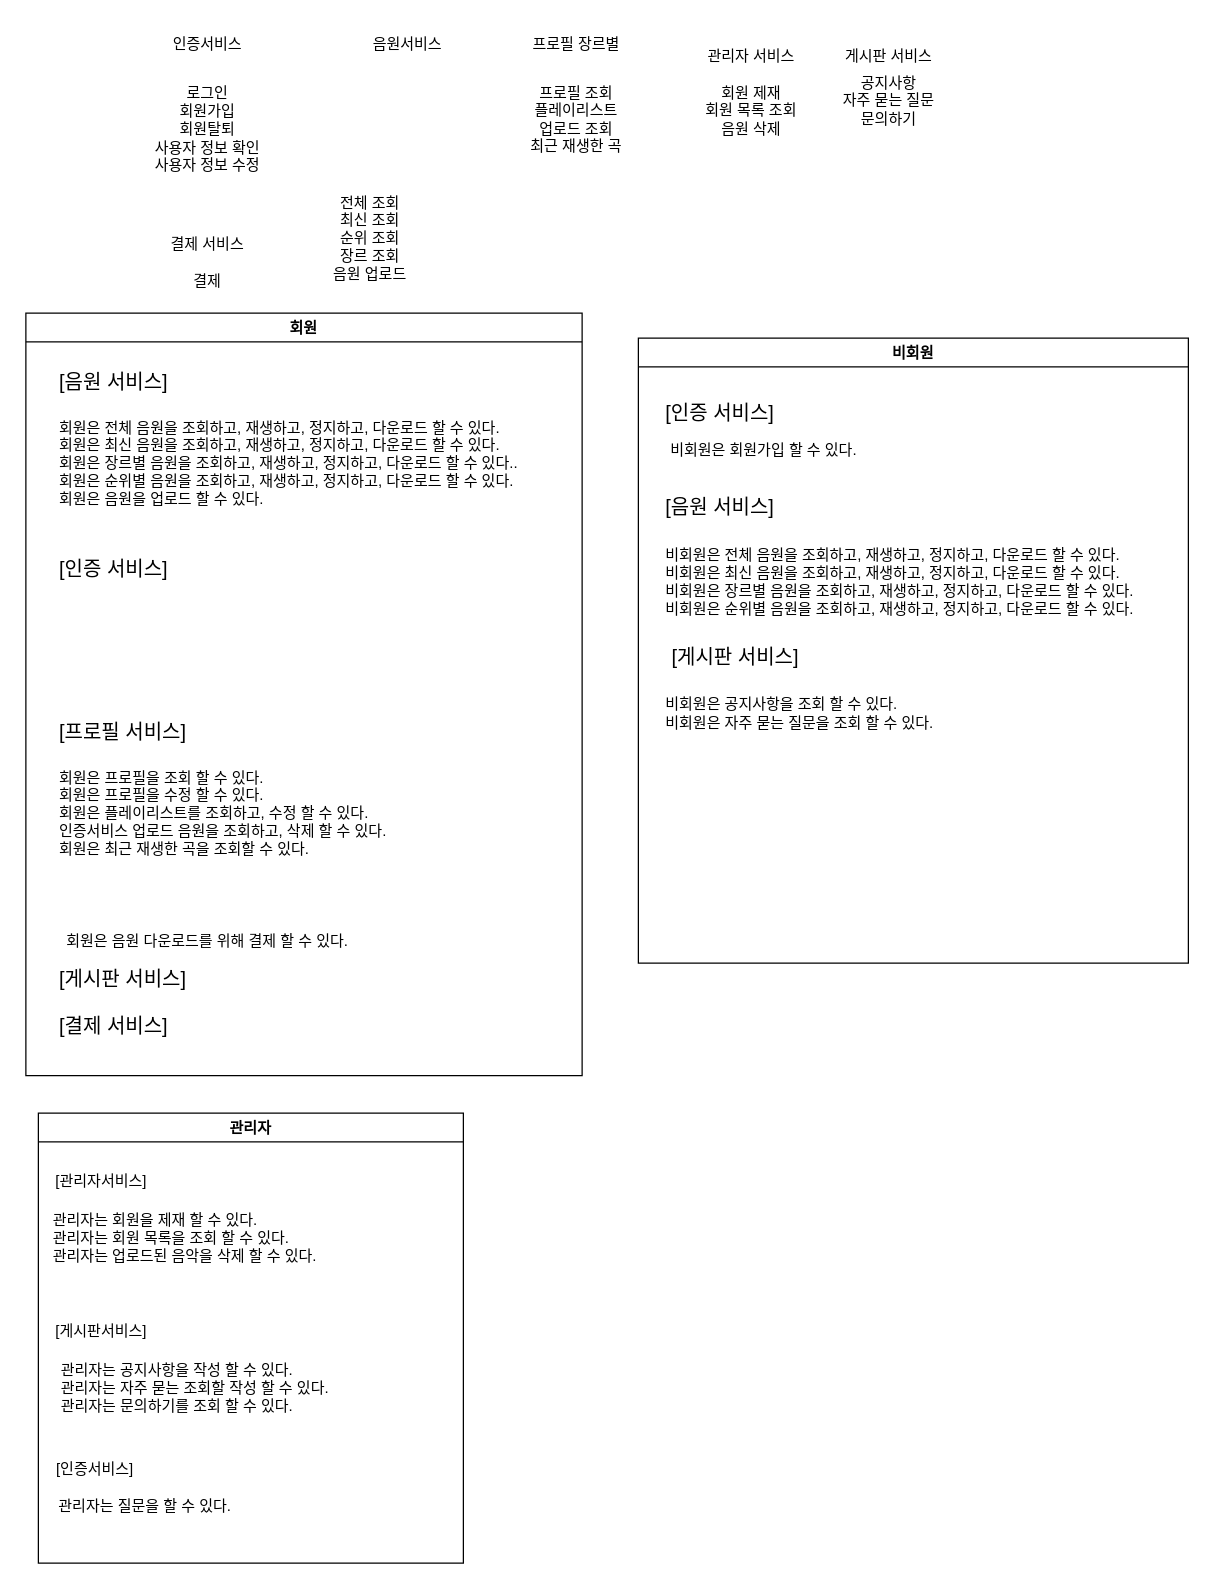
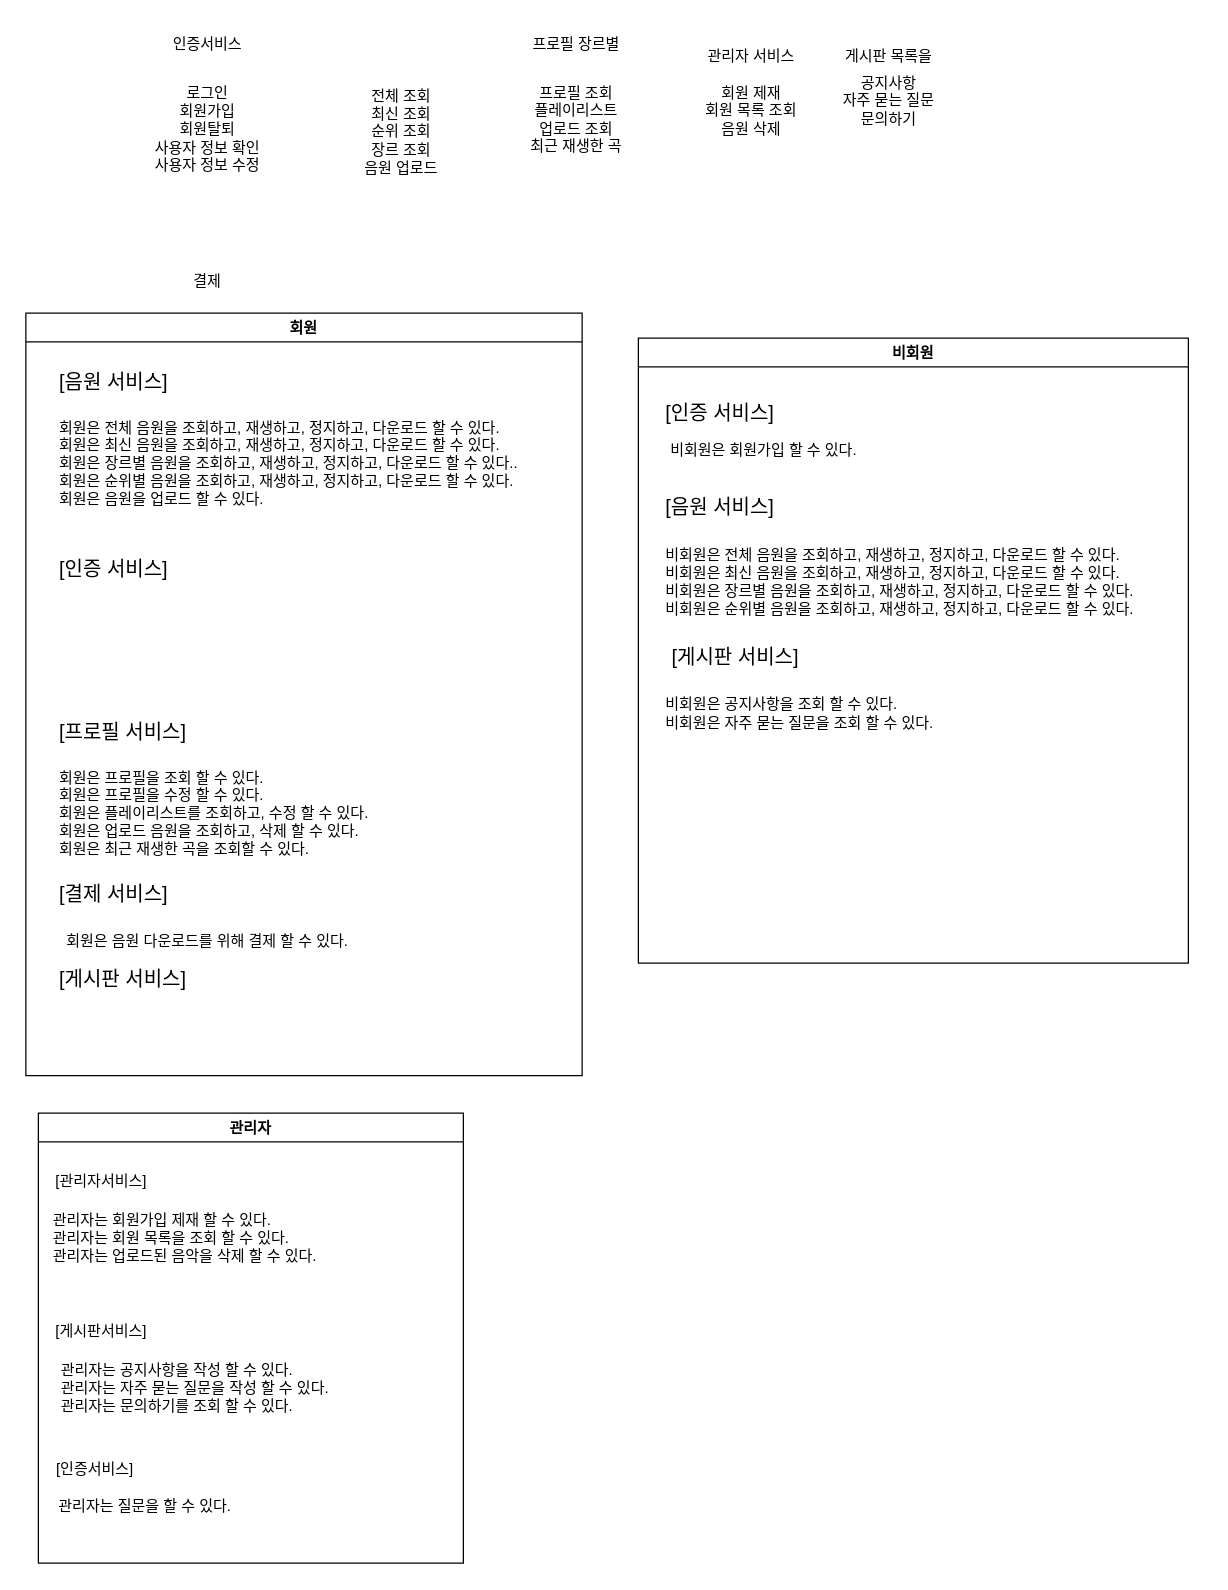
- <mxCell id="3" value="음원서비스" style="text;html=1;align=center;verticalAlign=middle;resizable=0;points=[];autosize=1;strokeColor=none;fillColor=none;" vertex="1" parent="1"><mxGeometry x="285" y="20" width="80" height="30" as="geometry" /></mxCell>
- <mxCell id="12" value="게시판 서비스" style="text;html=1;align=center;verticalAlign=middle;resizable=0;points=[];autosize=1;strokeColor=none;fillColor=none;" vertex="1" parent="1"><mxGeometry x="660" y="30" width="100" height="30" as="geometry" /></mxCell>
+ <mxCell id="12" value="게시판 목록을" style="text;html=1;align=center;verticalAlign=middle;resizable=0;points=[];autosize=1;strokeColor=none;fillColor=none;" vertex="1" parent="1"><mxGeometry x="660" y="30" width="100" height="30" as="geometry" /></mxCell>
- <mxCell id="7" value="&lt;div&gt;전체 조회&lt;/div&gt;&lt;div&gt;최신 조회&lt;/div&gt;&lt;div&gt;순위 조회&lt;/div&gt;&lt;div&gt;장르 조회&lt;/div&gt;&lt;div&gt;음원 업로드&lt;/div&gt;" style="text;html=1;align=center;verticalAlign=middle;resizable=0;points=[];autosize=1;strokeColor=none;fillColor=none;" vertex="1" parent="1"><mxGeometry x="250" y="145" width="90" height="90" as="geometry" /></mxCell>
+ <mxCell id="7" value="&lt;div&gt;전체 조회&lt;/div&gt;&lt;div&gt;최신 조회&lt;/div&gt;&lt;div&gt;순위 조회&lt;/div&gt;&lt;div&gt;장르 조회&lt;/div&gt;&lt;div&gt;음원 업로드&lt;/div&gt;" style="text;html=1;align=center;verticalAlign=middle;resizable=0;points=[];autosize=1;strokeColor=none;fillColor=none;" vertex="1" parent="1"><mxGeometry x="275" y="60" width="90" height="90" as="geometry" /></mxCell>
- <mxCell id="9" value="결제 서비스" style="text;html=1;align=center;verticalAlign=middle;resizable=0;points=[];autosize=1;strokeColor=none;fillColor=none;" vertex="1" parent="1"><mxGeometry x="120" y="180" width="90" height="30" as="geometry" /></mxCell>
- <mxCell id="18" value="회원은 프로필을 조회 할 수 있다.&lt;div&gt;회원은 프로필을 수정 할 수 있다.&lt;br&gt;&lt;div&gt;회원은 플레이리스트를 조회하고, 수정 할 수 있다.&lt;/div&gt;&lt;div&gt;인증서비스 업로드 음원을 조회하고, 삭제 할 수 있다.&lt;/div&gt;&lt;div&gt;회원은 최근 재생한 곡을 조회할 수 있다.&lt;/div&gt;&lt;/div&gt;" style="text;html=1;align=left;verticalAlign=middle;resizable=0;points=[];autosize=1;strokeColor=none;fillColor=none;fontSize=12;" vertex="1" parent="14"><mxGeometry x="25" y="355" width="290" height="90" as="geometry" /></mxCell>
+ <mxCell id="18" value="회원은 프로필을 조회 할 수 있다.&lt;div&gt;회원은 프로필을 수정 할 수 있다.&lt;br&gt;&lt;div&gt;회원은 플레이리스트를 조회하고, 수정 할 수 있다.&lt;/div&gt;&lt;div&gt;회원은 업로드 음원을 조회하고, 삭제 할 수 있다.&lt;/div&gt;&lt;div&gt;회원은 최근 재생한 곡을 조회할 수 있다.&lt;/div&gt;&lt;/div&gt;" style="text;html=1;align=left;verticalAlign=middle;resizable=0;points=[];autosize=1;strokeColor=none;fillColor=none;fontSize=12;" vertex="1" parent="14"><mxGeometry x="25" y="355" width="290" height="90" as="geometry" /></mxCell>
- <mxCell id="20" value="[결제 서비스]" style="text;html=1;align=left;verticalAlign=middle;resizable=0;points=[];autosize=1;strokeColor=none;fillColor=none;fontSize=16;" vertex="1" parent="14"><mxGeometry x="25" y="555" width="120" height="30" as="geometry" /></mxCell>
+ <mxCell id="20" value="[결제 서비스]" style="text;html=1;align=left;verticalAlign=middle;resizable=0;points=[];autosize=1;strokeColor=none;fillColor=none;fontSize=16;" vertex="1" parent="14"><mxGeometry x="25" y="450" width="120" height="30" as="geometry" /></mxCell>
- <mxCell id="32" value="관리자는 회원을 제재 할 수 있다.&lt;div&gt;관리자는 회원 목록을 조회 할 수 있다.&lt;div&gt;관리자는 업로드된 음악을 삭제 할 수 있다.&lt;/div&gt;&lt;/div&gt;" style="text;html=1;align=left;verticalAlign=middle;resizable=0;points=[];autosize=1;strokeColor=none;fillColor=none;" vertex="1" parent="30"><mxGeometry x="10" y="70" width="250" height="60" as="geometry" /></mxCell>
+ <mxCell id="32" value="관리자는 회원가입 제재 할 수 있다.&lt;div&gt;관리자는 회원 목록을 조회 할 수 있다.&lt;div&gt;관리자는 업로드된 음악을 삭제 할 수 있다.&lt;/div&gt;&lt;/div&gt;" style="text;html=1;align=left;verticalAlign=middle;resizable=0;points=[];autosize=1;strokeColor=none;fillColor=none;" vertex="1" parent="30"><mxGeometry x="10" y="70" width="250" height="60" as="geometry" /></mxCell>
- <mxCell id="33" value="&lt;div&gt;&lt;div style=&quot;text-align: left;&quot;&gt;관리자는 공지사항을 작성 할 수 있다.&lt;/div&gt;&lt;div style=&quot;text-align: left;&quot;&gt;관리자는 자주 묻는 조회할 작성 할 수 있다.&lt;/div&gt;&lt;/div&gt;&lt;div style=&quot;text-align: left;&quot;&gt;관리자는 문의하기를 조회 할 수 있다.&lt;/div&gt;" style="text;html=1;align=center;verticalAlign=middle;resizable=0;points=[];autosize=1;strokeColor=none;fillColor=none;" vertex="1" parent="30"><mxGeometry y="190" width="250" height="60" as="geometry" /></mxCell>
+ <mxCell id="33" value="&lt;div&gt;&lt;div style=&quot;text-align: left;&quot;&gt;관리자는 공지사항을 작성 할 수 있다.&lt;/div&gt;&lt;div style=&quot;text-align: left;&quot;&gt;관리자는 자주 묻는 질문을 작성 할 수 있다.&lt;/div&gt;&lt;/div&gt;&lt;div style=&quot;text-align: left;&quot;&gt;관리자는 문의하기를 조회 할 수 있다.&lt;/div&gt;" style="text;html=1;align=center;verticalAlign=middle;resizable=0;points=[];autosize=1;strokeColor=none;fillColor=none;" vertex="1" parent="30"><mxGeometry y="190" width="250" height="60" as="geometry" /></mxCell>
